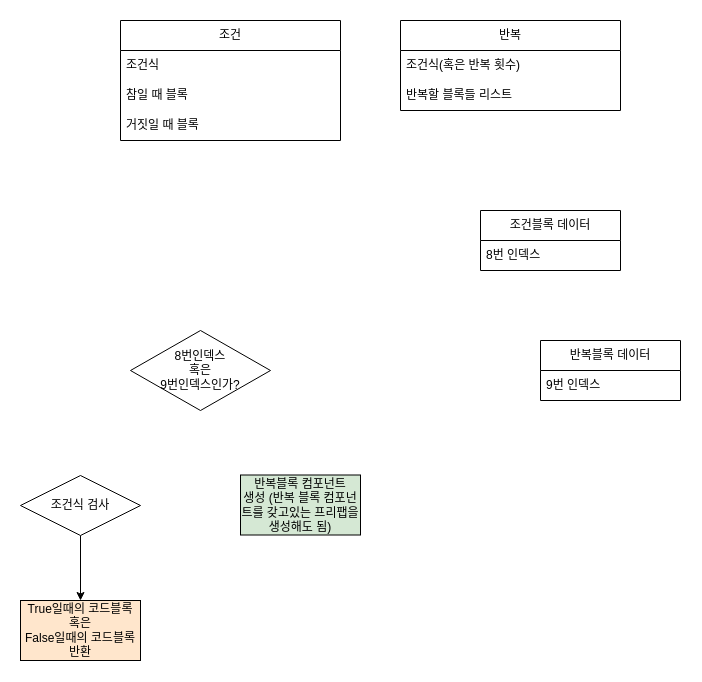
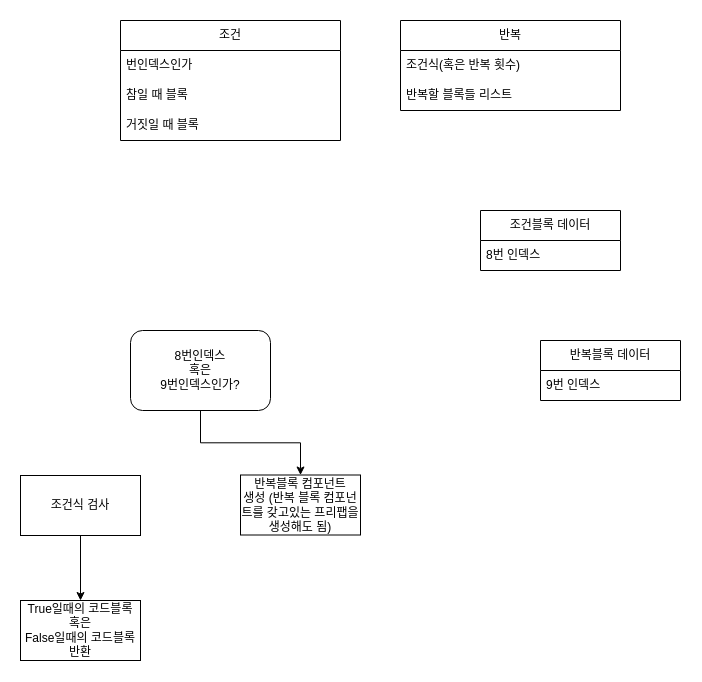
- <mxCell id="3" value="조건식" style="text;strokeColor=none;fillColor=none;align=left;verticalAlign=middle;spacingLeft=4;spacingRight=4;overflow=hidden;points=[[0,0.5],[1,0.5]];portConstraint=eastwest;rotatable=0;whiteSpace=wrap;html=1;" vertex="1" parent="2"><mxGeometry y="30" width="220" height="30" as="geometry" /></mxCell>
+ <mxCell id="3" value="번인덱스인가" style="text;strokeColor=none;fillColor=none;align=left;verticalAlign=middle;spacingLeft=4;spacingRight=4;overflow=hidden;points=[[0,0.5],[1,0.5]];portConstraint=eastwest;rotatable=0;whiteSpace=wrap;html=1;" vertex="1" parent="2"><mxGeometry y="30" width="220" height="30" as="geometry" /></mxCell>
- <mxCell id="14" value="8번인덱스&lt;div&gt;혹은&lt;/div&gt;&lt;div&gt;9번인덱스인가?&lt;/div&gt;" style="rhombus;whiteSpace=wrap;html=1;" vertex="1" parent="1"><mxGeometry x="130" y="330" width="140" height="80" as="geometry" /></mxCell>
+ <mxCell id="14" value="8번인덱스&lt;div&gt;혹은&lt;/div&gt;&lt;div&gt;9번인덱스인가?&lt;/div&gt;" style="whiteSpace=wrap;html=1;rounded=1;" vertex="1" parent="1"><mxGeometry x="130" y="330" width="140" height="80" as="geometry" /></mxCell>
+ <mxCell id="13" style="edgeStyle=orthogonalEdgeStyle;rounded=0;orthogonalLoop=1;jettySize=auto;html=1;" edge="1" parent="1" source="14" target="17"><mxGeometry relative="1" as="geometry" /></mxCell>
- <mxCell id="17" value="반복블록 컴포넌트&lt;div&gt;생성 (반복 블록 컴포넌트를 갖고있는 프리팹을 생성해도 됨)&lt;/div&gt;" style="rounded=0;whiteSpace=wrap;html=1;fillColor=#d5e8d4;" vertex="1" parent="1"><mxGeometry x="240" y="474.5" width="120" height="60" as="geometry" /></mxCell>
+ <mxCell id="17" value="반복블록 컴포넌트&lt;div&gt;생성 (반복 블록 컴포넌트를 갖고있는 프리팹을 생성해도 됨)&lt;/div&gt;" style="rounded=0;whiteSpace=wrap;html=1;" vertex="1" parent="1"><mxGeometry x="240" y="474.5" width="120" height="60" as="geometry" /></mxCell>
- <mxCell id="16" value="조건식 검사" style="rhombus;whiteSpace=wrap;html=1;" vertex="1" parent="1"><mxGeometry x="20" y="475" width="120" height="60" as="geometry" /></mxCell>
+ <mxCell id="16" value="조건식 검사" style="rounded=0;whiteSpace=wrap;html=1;" vertex="1" parent="1"><mxGeometry x="20" y="475" width="120" height="60" as="geometry" /></mxCell>
- <mxCell id="18" value="True일때의 코드블록&lt;div&gt;혹은&lt;/div&gt;&lt;div&gt;False일때의 코드블록&lt;/div&gt;&lt;div&gt;반환&lt;/div&gt;" style="rounded=0;whiteSpace=wrap;html=1;fillColor=#ffe6cc;" vertex="1" parent="1"><mxGeometry x="20" y="600" width="120" height="60" as="geometry" /></mxCell>
+ <mxCell id="18" value="True일때의 코드블록&lt;div&gt;혹은&lt;/div&gt;&lt;div&gt;False일때의 코드블록&lt;/div&gt;&lt;div&gt;반환&lt;/div&gt;" style="rounded=0;whiteSpace=wrap;html=1;" vertex="1" parent="1"><mxGeometry x="20" y="600" width="120" height="60" as="geometry" /></mxCell>
